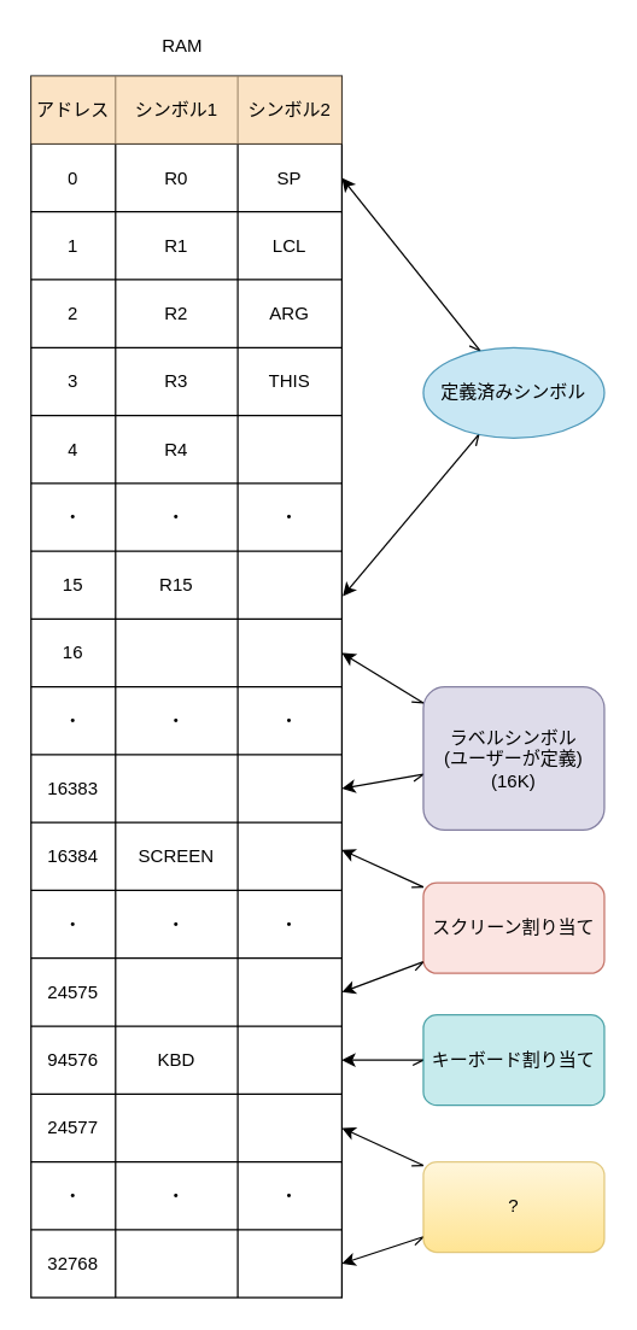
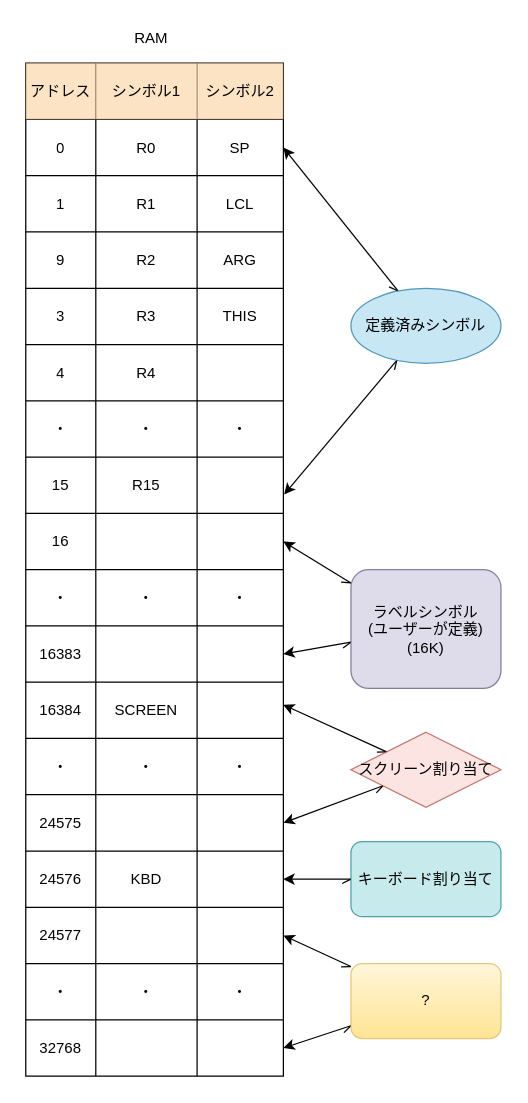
- <mxCell id="16" value="2" style="shape=partialRectangle;html=1;whiteSpace=wrap;connectable=0;overflow=hidden;fillColor=none;top=0;left=0;bottom=0;right=0;pointerEvents=1;fontColor=#000000;" parent="15" vertex="1"><mxGeometry width="56" height="45" as="geometry"><mxRectangle width="56" height="45" as="alternateBounds" /></mxGeometry></mxCell>
+ <mxCell id="16" value="9" style="shape=partialRectangle;html=1;whiteSpace=wrap;connectable=0;overflow=hidden;fillColor=none;top=0;left=0;bottom=0;right=0;pointerEvents=1;fontColor=#000000;" parent="15" vertex="1"><mxGeometry width="56" height="45" as="geometry"><mxRectangle width="56" height="45" as="alternateBounds" /></mxGeometry></mxCell>
- <mxCell id="83" value="&lt;font color=&quot;#000000&quot;&gt;スクリーン割り当て&lt;br&gt;&lt;/font&gt;" style="rounded=1;whiteSpace=wrap;html=1;strokeColor=#ae4132;fillColor=#fad9d5;opacity=70;" parent="1" vertex="1"><mxGeometry x="280" y="585" width="120" height="60" as="geometry" /></mxCell>
+ <mxCell id="83" value="&lt;font color=&quot;#000000&quot;&gt;スクリーン割り当て&lt;br&gt;&lt;/font&gt;" style="rhombus;whiteSpace=wrap;html=1;strokeColor=#ae4132;fillColor=#fad9d5;opacity=70;" parent="1" vertex="1"><mxGeometry x="280" y="585" width="120" height="60" as="geometry" /></mxCell>
- <mxCell id="60" value="94576" style="shape=partialRectangle;html=1;whiteSpace=wrap;connectable=0;overflow=hidden;fillColor=none;top=0;left=0;bottom=0;right=0;pointerEvents=1;fontColor=#000000;" parent="59" vertex="1"><mxGeometry width="56" height="45" as="geometry"><mxRectangle width="56" height="45" as="alternateBounds" /></mxGeometry></mxCell>
+ <mxCell id="60" value="24576" style="shape=partialRectangle;html=1;whiteSpace=wrap;connectable=0;overflow=hidden;fillColor=none;top=0;left=0;bottom=0;right=0;pointerEvents=1;fontColor=#000000;" parent="59" vertex="1"><mxGeometry width="56" height="45" as="geometry"><mxRectangle width="56" height="45" as="alternateBounds" /></mxGeometry></mxCell>
